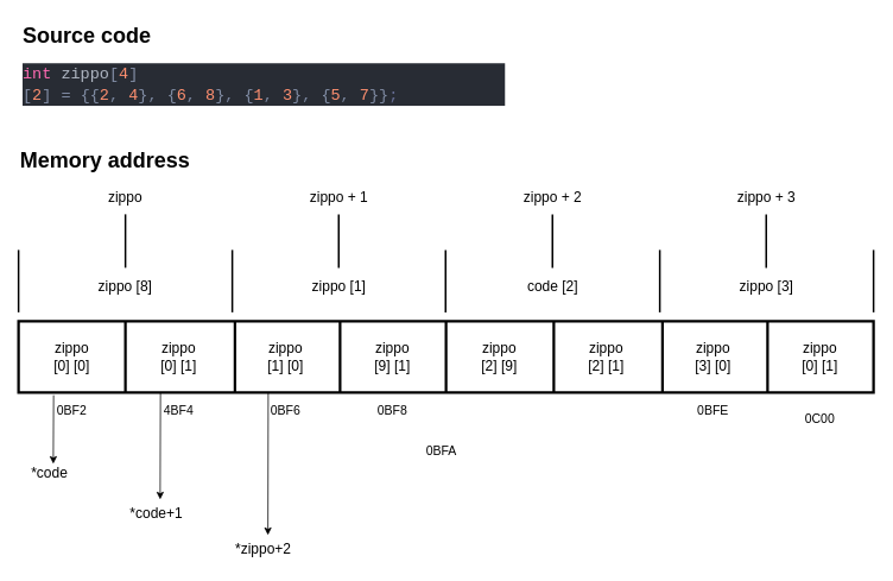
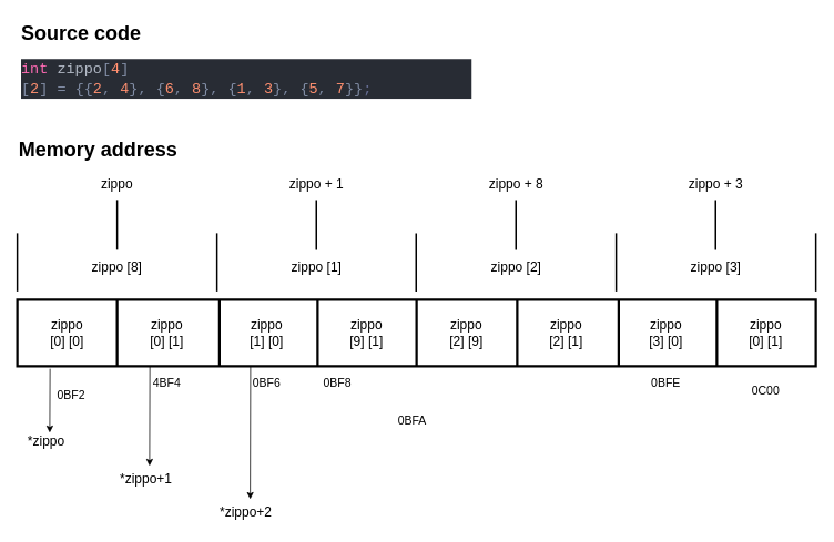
- <mxCell id="48" value="&lt;font style=&quot;font-size: 16px&quot;&gt;zippo + 2&lt;/font&gt;" style="text;html=1;strokeColor=none;fillColor=none;align=center;verticalAlign=middle;whiteSpace=wrap;rounded=0;" vertex="1" parent="1"><mxGeometry x="580" y="200" width="80" height="40" as="geometry" /></mxCell>
+ <mxCell id="48" value="&lt;font style=&quot;font-size: 16px&quot;&gt;zippo + 8&lt;/font&gt;" style="text;html=1;strokeColor=none;fillColor=none;align=center;verticalAlign=middle;whiteSpace=wrap;rounded=0;" vertex="1" parent="1"><mxGeometry x="580" y="200" width="80" height="40" as="geometry" /></mxCell>
- <mxCell id="40" value="&lt;font style=&quot;font-size: 16px&quot;&gt;code [2]&lt;/font&gt;" style="text;html=1;strokeColor=none;fillColor=none;align=center;verticalAlign=middle;whiteSpace=wrap;rounded=0;" vertex="1" parent="1"><mxGeometry x="580" y="300" width="80" height="40" as="geometry" /></mxCell>
+ <mxCell id="40" value="&lt;font style=&quot;font-size: 16px&quot;&gt;zippo [2]&lt;/font&gt;" style="text;html=1;strokeColor=none;fillColor=none;align=center;verticalAlign=middle;whiteSpace=wrap;rounded=0;" vertex="1" parent="1"><mxGeometry x="580" y="300" width="80" height="40" as="geometry" /></mxCell>
- <mxCell id="22" value="&lt;font style=&quot;font-size: 14px&quot;&gt;0BF2&lt;/font&gt;" style="text;html=1;strokeColor=none;fillColor=none;align=center;verticalAlign=middle;whiteSpace=wrap;rounded=0;" vertex="1" parent="1"><mxGeometry x="60" y="450" width="40" height="20" as="geometry" /></mxCell>
+ <mxCell id="22" value="&lt;font style=&quot;font-size: 14px&quot;&gt;0BF2&lt;/font&gt;" style="text;html=1;strokeColor=none;fillColor=none;align=center;verticalAlign=middle;whiteSpace=wrap;rounded=0;" vertex="1" parent="1"><mxGeometry x="65" y="465" width="40" height="20" as="geometry" /></mxCell>
- <mxCell id="25" value="&lt;font style=&quot;font-size: 14px&quot;&gt;0BF8&lt;/font&gt;" style="text;html=1;strokeColor=none;fillColor=none;align=center;verticalAlign=middle;whiteSpace=wrap;rounded=0;" vertex="1" parent="1"><mxGeometry x="420" y="450" width="40" height="20" as="geometry" /></mxCell>
+ <mxCell id="25" value="&lt;font style=&quot;font-size: 14px&quot;&gt;0BF8&lt;/font&gt;" style="text;html=1;strokeColor=none;fillColor=none;align=center;verticalAlign=middle;whiteSpace=wrap;rounded=0;" vertex="1" parent="1"><mxGeometry x="385" y="450" width="40" height="20" as="geometry" /></mxCell>
- <mxCell id="20" value="&lt;font style=&quot;font-size: 16px&quot;&gt;*code&lt;/font&gt;" style="text;html=1;strokeColor=none;fillColor=none;align=center;verticalAlign=middle;whiteSpace=wrap;rounded=0;" vertex="1" parent="1"><mxGeometry x="30" y="520" width="50" height="20" as="geometry" /></mxCell>
+ <mxCell id="20" value="&lt;font style=&quot;font-size: 16px&quot;&gt;*zippo&lt;/font&gt;" style="text;html=1;strokeColor=none;fillColor=none;align=center;verticalAlign=middle;whiteSpace=wrap;rounded=0;" vertex="1" parent="1"><mxGeometry x="30" y="520" width="50" height="20" as="geometry" /></mxCell>
- <mxCell id="30" value="&lt;font style=&quot;font-size: 16px&quot;&gt;*code+1&lt;/font&gt;" style="text;html=1;strokeColor=none;fillColor=none;align=center;verticalAlign=middle;whiteSpace=wrap;rounded=0;" vertex="1" parent="1"><mxGeometry x="140" y="560" width="70" height="30" as="geometry" /></mxCell>
+ <mxCell id="30" value="&lt;font style=&quot;font-size: 16px&quot;&gt;*zippo+1&lt;/font&gt;" style="text;html=1;strokeColor=none;fillColor=none;align=center;verticalAlign=middle;whiteSpace=wrap;rounded=0;" vertex="1" parent="1"><mxGeometry x="140" y="560" width="70" height="30" as="geometry" /></mxCell>
